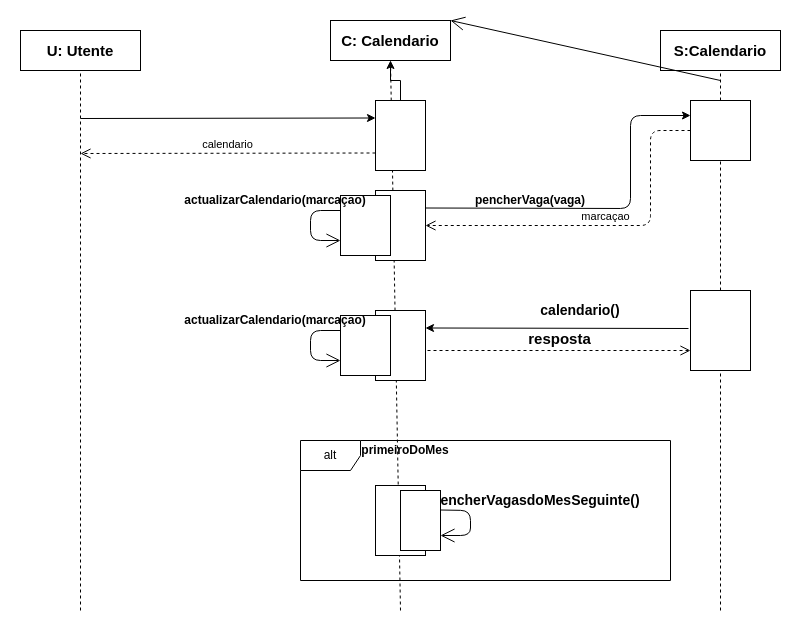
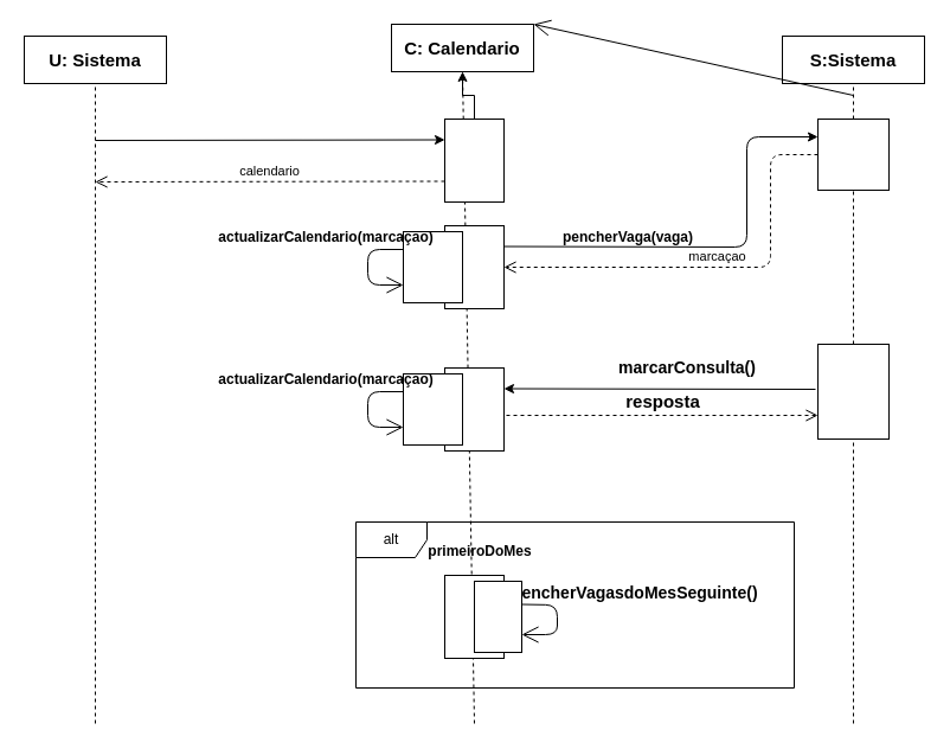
- <mxCell id="2" value="&lt;b&gt;&lt;font style=&quot;font-size: 15px&quot;&gt;U: Utente&lt;/font&gt;&lt;/b&gt;" style="text;html=1;align=center;verticalAlign=middle;whiteSpace=wrap;rounded=0;fillColor=#ffffff;strokeColor=#000000;" vertex="1" parent="1"><mxGeometry x="20" y="30" width="120" height="40" as="geometry" /></mxCell>
+ <mxCell id="2" value="&lt;b&gt;&lt;font style=&quot;font-size: 15px&quot;&gt;U: Sistema&lt;/font&gt;&lt;/b&gt;" style="text;html=1;align=center;verticalAlign=middle;whiteSpace=wrap;rounded=0;fillColor=#ffffff;strokeColor=#000000;" vertex="1" parent="1"><mxGeometry x="20" y="30" width="120" height="40" as="geometry" /></mxCell>
- <mxCell id="4" value="&lt;span style=&quot;font-size: 15px&quot;&gt;&lt;b&gt;S:Calendario&lt;/b&gt;&lt;/span&gt;" style="text;html=1;align=center;verticalAlign=middle;whiteSpace=wrap;rounded=0;fillColor=#ffffff;strokeColor=#000000;" vertex="1" parent="1"><mxGeometry x="660" y="30" width="120" height="40" as="geometry" /></mxCell>
+ <mxCell id="4" value="&lt;span style=&quot;font-size: 15px&quot;&gt;&lt;b&gt;S:Sistema&lt;/b&gt;&lt;/span&gt;" style="text;html=1;align=center;verticalAlign=middle;whiteSpace=wrap;rounded=0;fillColor=#ffffff;strokeColor=#000000;" vertex="1" parent="1"><mxGeometry x="660" y="30" width="120" height="40" as="geometry" /></mxCell>
- <mxCell id="25" value="calendario()" style="text;html=1;strokeColor=none;fillColor=none;align=center;verticalAlign=middle;whiteSpace=wrap;rounded=0;fontStyle=1;fontSize=14;" vertex="1" parent="1"><mxGeometry x="490" y="300" width="180" height="20" as="geometry" /></mxCell>
+ <mxCell id="25" value="marcarConsulta()" style="text;html=1;strokeColor=none;fillColor=none;align=center;verticalAlign=middle;whiteSpace=wrap;rounded=0;fontStyle=1;fontSize=14;" vertex="1" parent="1"><mxGeometry x="490" y="300" width="180" height="20" as="geometry" /></mxCell>
- <mxCell id="31" value="&lt;b&gt;primeiroDoMes&lt;/b&gt;" style="text;html=1;strokeColor=none;fillColor=none;align=center;verticalAlign=middle;whiteSpace=wrap;rounded=0;" vertex="1" parent="1"><mxGeometry x="320" y="440" width="170" height="20" as="geometry" /></mxCell>
+ <mxCell id="31" value="&lt;b&gt;primeiroDoMes&lt;/b&gt;" style="text;html=1;strokeColor=none;fillColor=none;align=center;verticalAlign=middle;whiteSpace=wrap;rounded=0;" vertex="1" parent="1"><mxGeometry x="320" y="455" width="170" height="20" as="geometry" /></mxCell>
